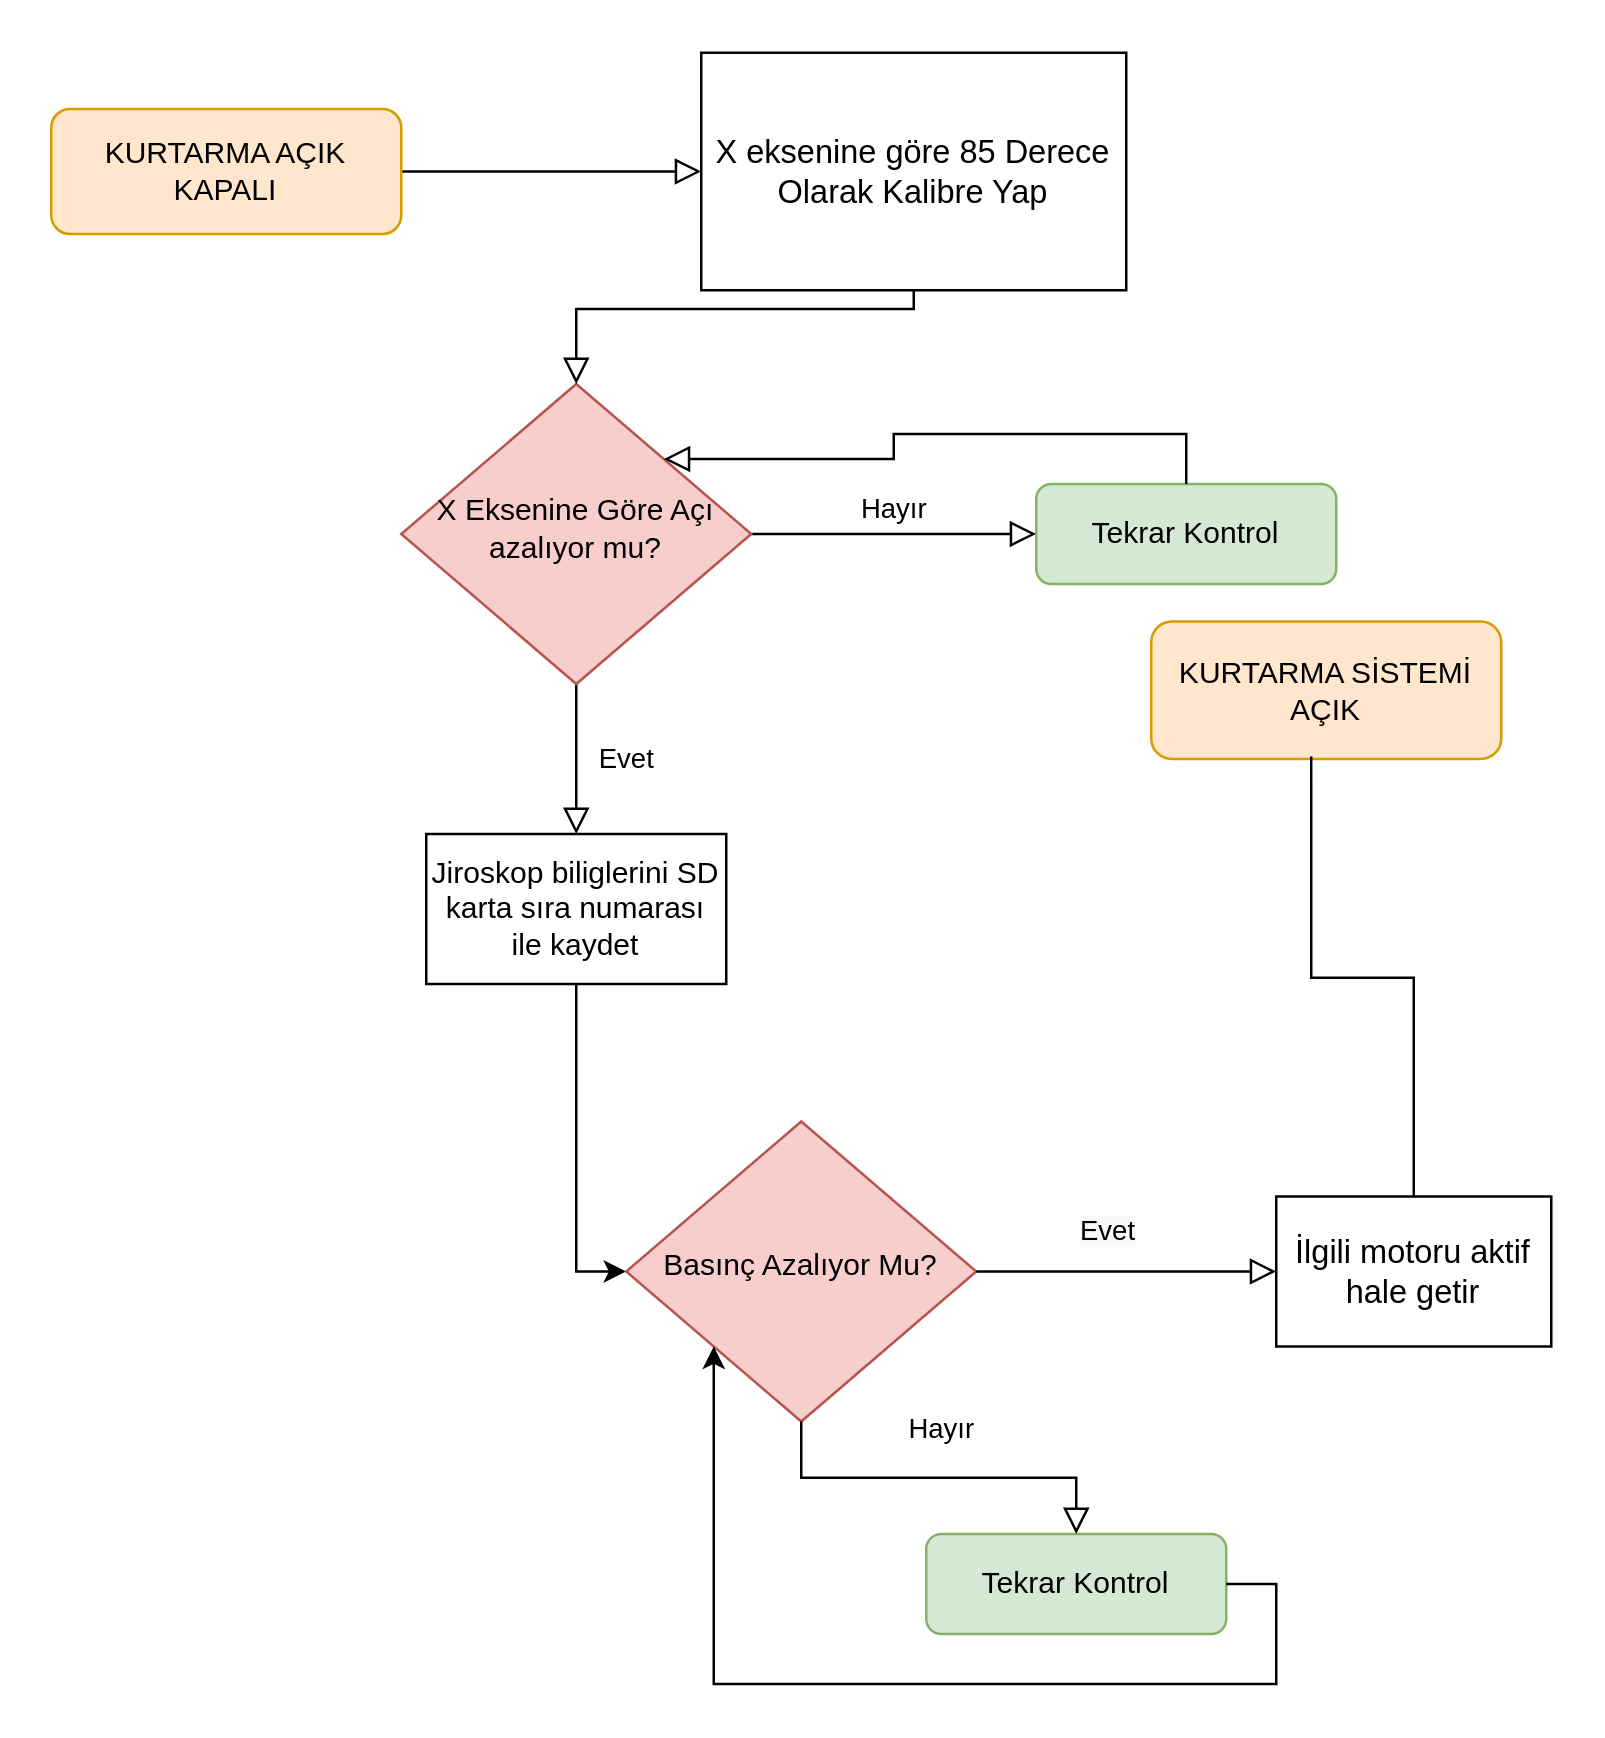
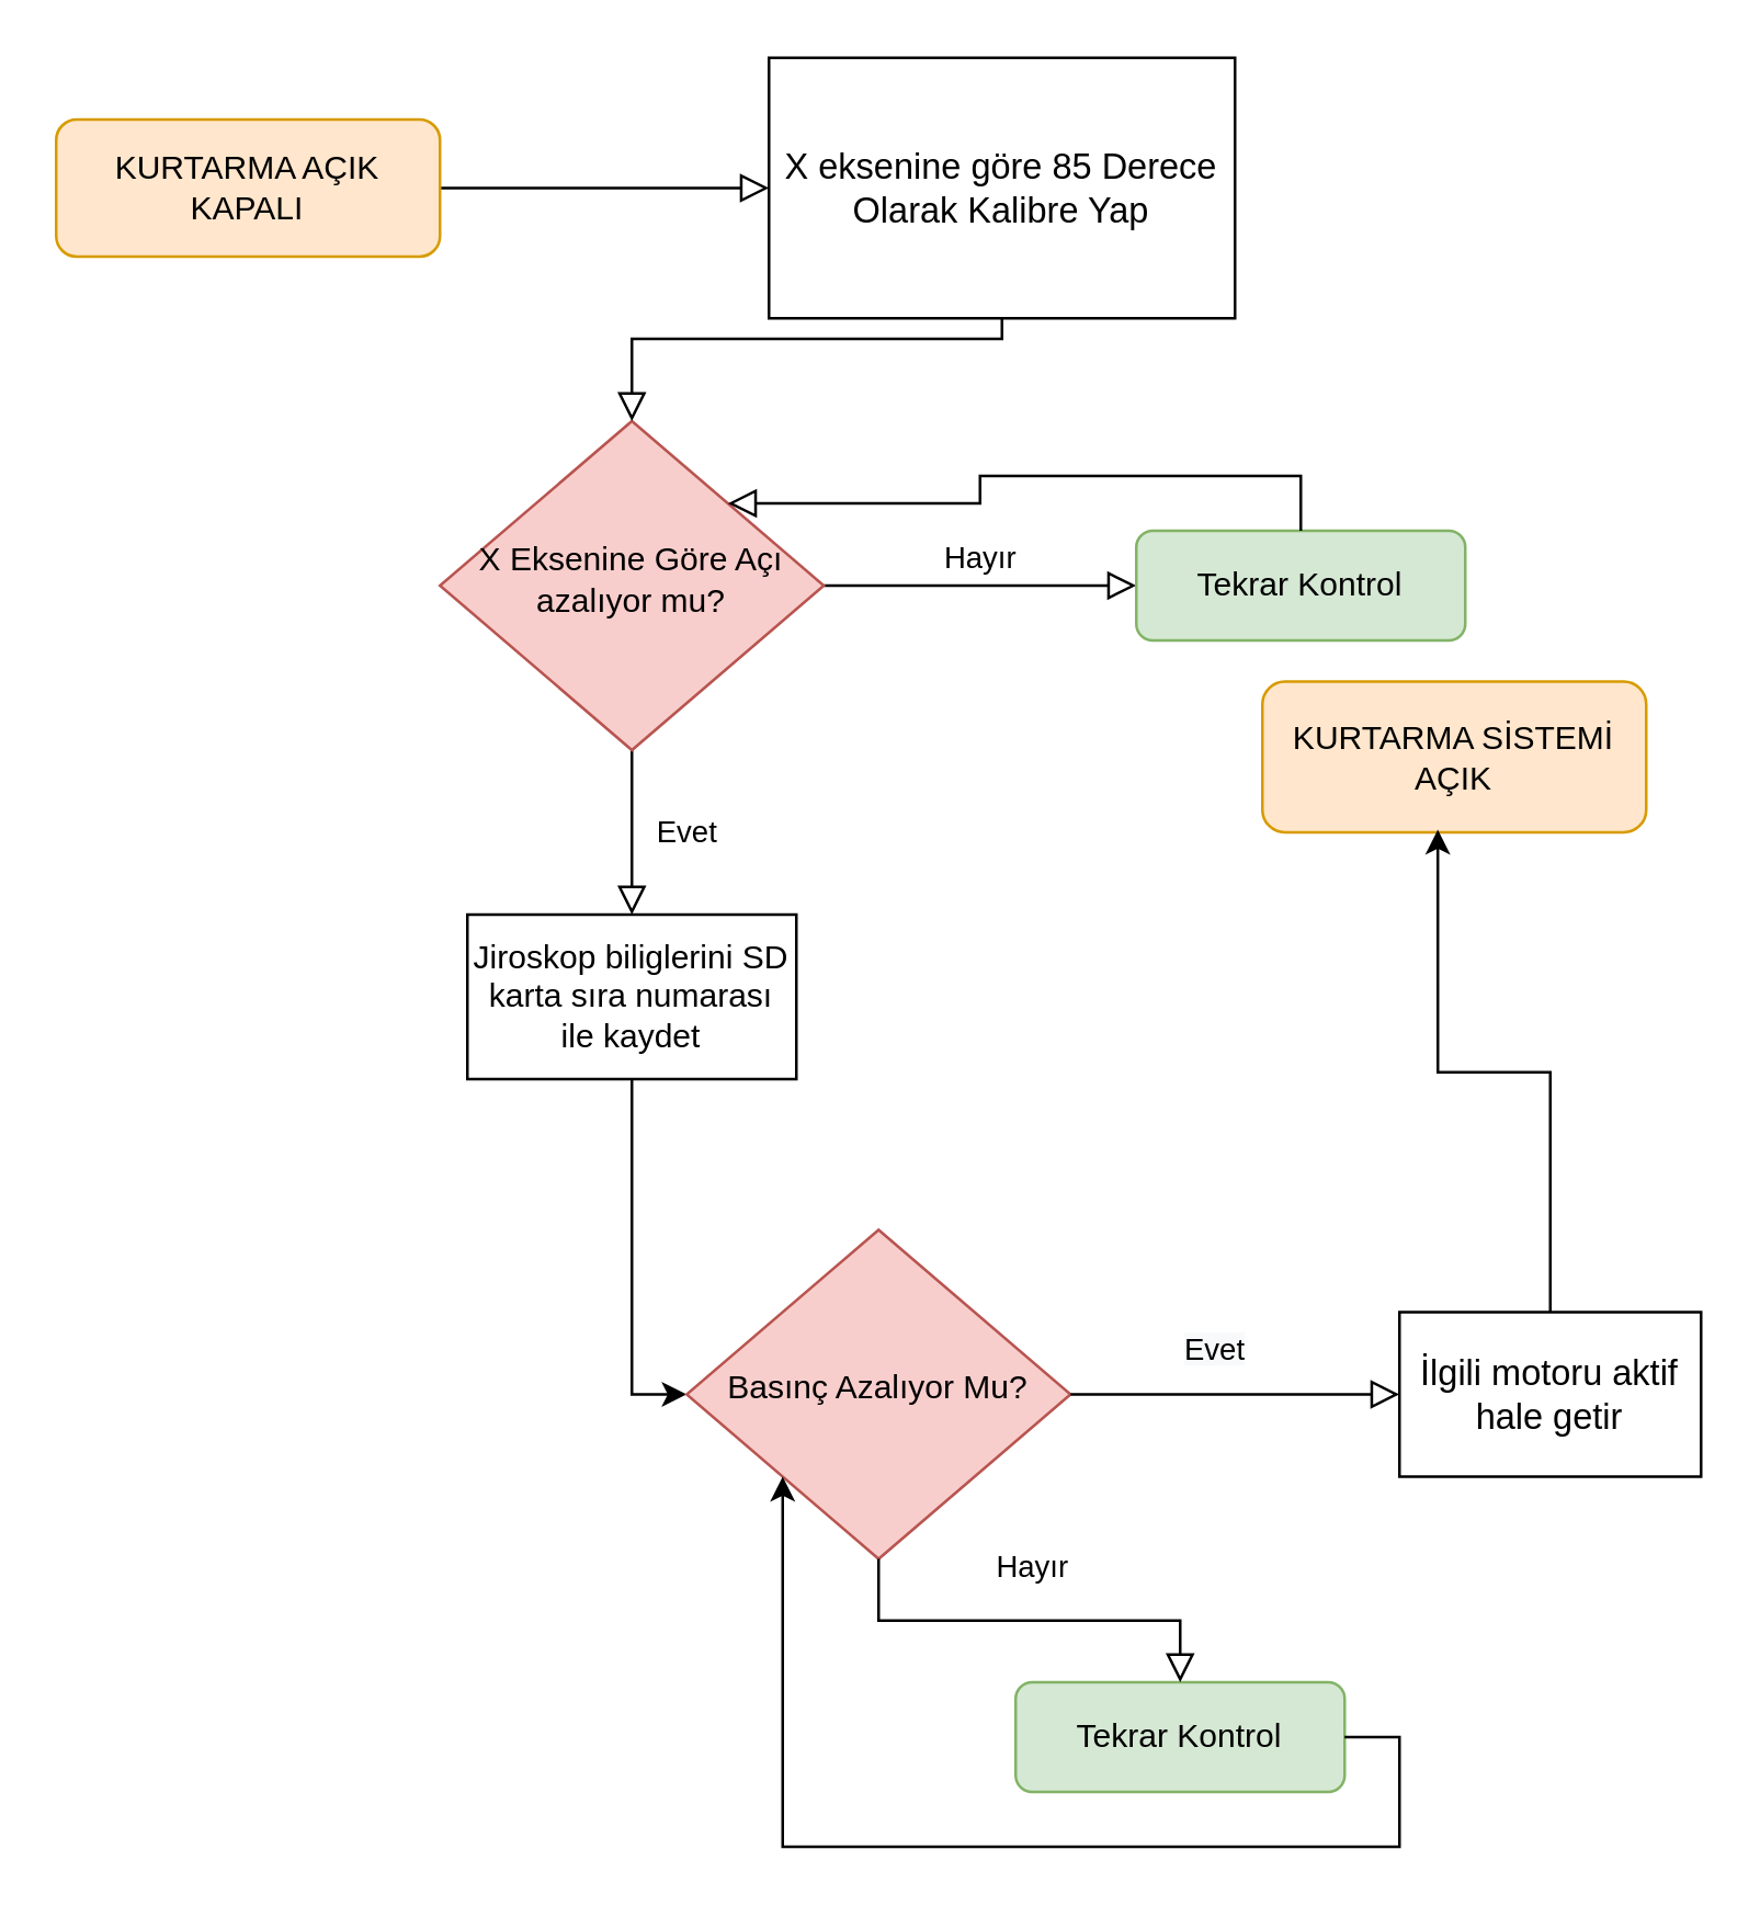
- <mxCell id="21" style="edgeStyle=orthogonalEdgeStyle;rounded=0;orthogonalLoop=1;jettySize=auto;html=1;exitX=0.5;exitY=0;exitDx=0;exitDy=0;entryX=0.457;entryY=0.982;entryDx=0;entryDy=0;entryPerimeter=0;endArrow=none;" parent="1" source="20" target="10" edge="1"><mxGeometry relative="1" as="geometry"><mxPoint x="240" y="478" as="targetPoint" /><mxPoint x="240" y="403" as="sourcePoint" /></mxGeometry></mxCell>
+ <mxCell id="21" style="edgeStyle=orthogonalEdgeStyle;rounded=0;orthogonalLoop=1;jettySize=auto;html=1;exitX=0.5;exitY=0;exitDx=0;exitDy=0;entryX=0.457;entryY=0.982;entryDx=0;entryDy=0;entryPerimeter=0;" parent="1" source="20" target="10" edge="1"><mxGeometry relative="1" as="geometry"><mxPoint x="240" y="478" as="targetPoint" /><mxPoint x="240" y="403" as="sourcePoint" /></mxGeometry></mxCell>
